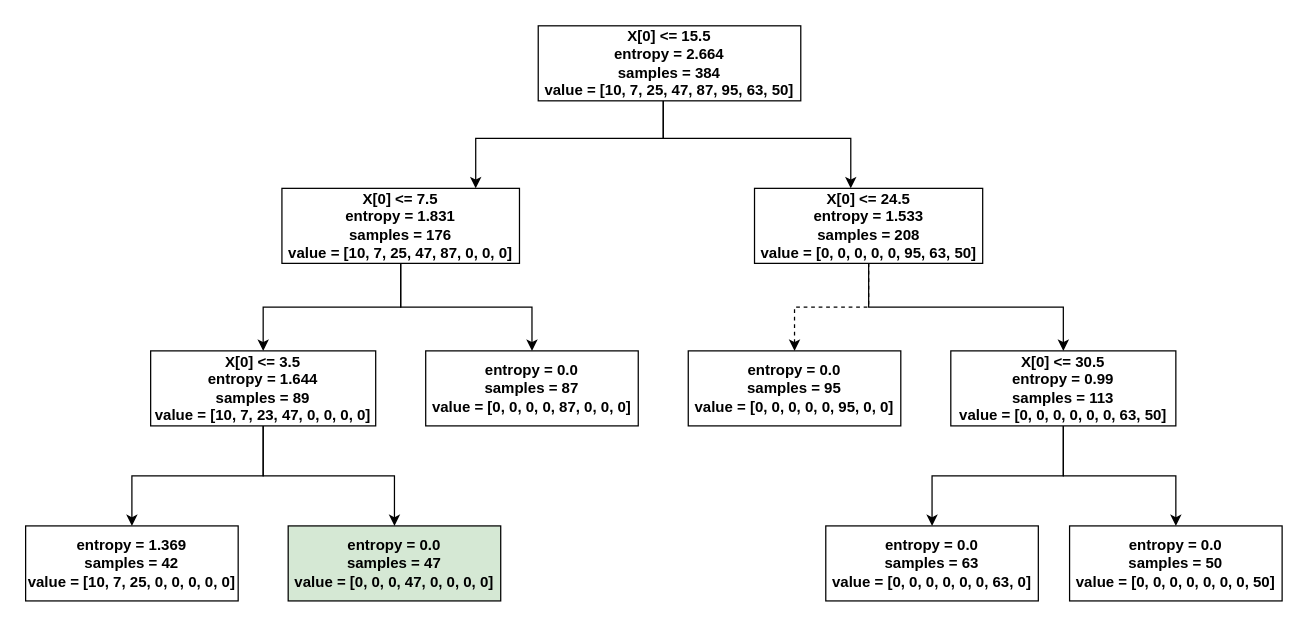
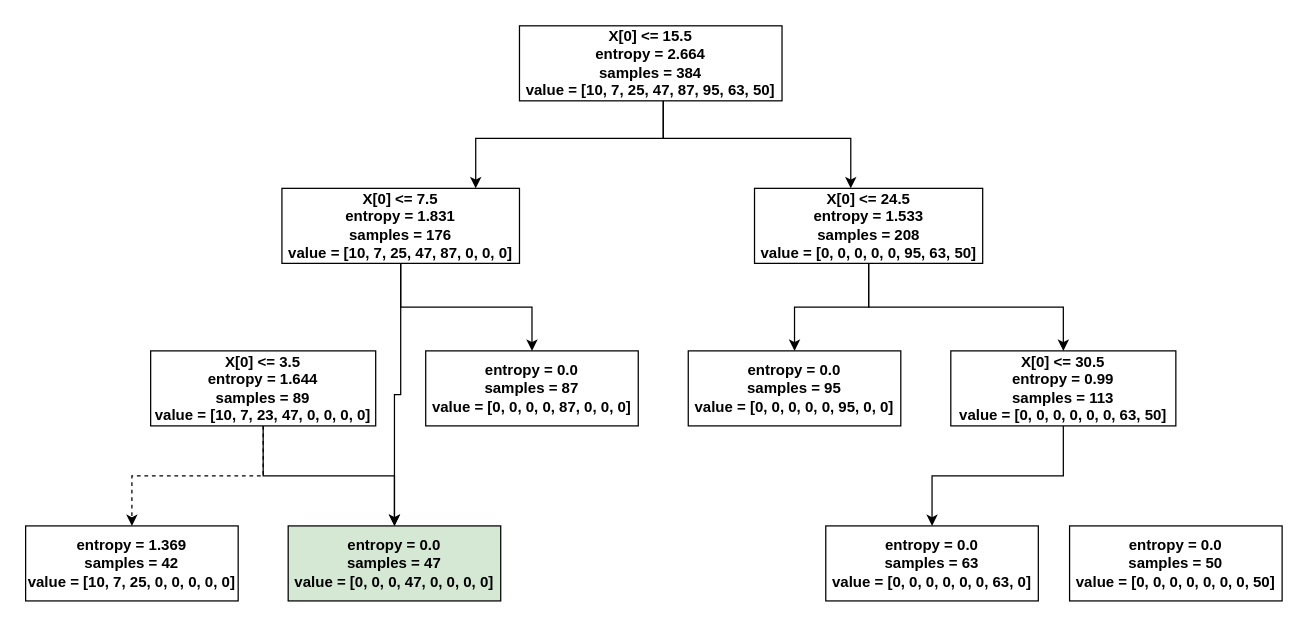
- <mxCell id="4" value="&lt;b&gt;X[0] &amp;lt;= 15.5&lt;br&gt;entropy = 2.664&lt;br&gt;samples = 384&lt;br&gt;value = [10, 7, 25, 47, 87, 95, 63, 50]&lt;/b&gt;" style="rounded=0;whiteSpace=wrap;html=1;" parent="1" vertex="1"><mxGeometry x="430" y="20" width="210" height="60" as="geometry" /></mxCell>
+ <mxCell id="4" value="&lt;b&gt;X[0] &amp;lt;= 15.5&lt;br&gt;entropy = 2.664&lt;br&gt;samples = 384&lt;br&gt;value = [10, 7, 25, 47, 87, 95, 63, 50]&lt;/b&gt;" style="rounded=0;whiteSpace=wrap;html=1;" parent="1" vertex="1"><mxGeometry x="415" y="20" width="210" height="60" as="geometry" /></mxCell>
- <mxCell id="6" value="" style="edgeStyle=orthogonalEdgeStyle;rounded=0;orthogonalLoop=1;jettySize=auto;html=1;entryX=0.5;entryY=0;entryDx=0;entryDy=0;" parent="1" source="7" target="13" edge="1"><mxGeometry relative="1" as="geometry"><mxPoint x="290" y="200" as="targetPoint" /></mxGeometry></mxCell>
+ <mxCell id="6" value="" style="edgeStyle=orthogonalEdgeStyle;rounded=0;orthogonalLoop=1;jettySize=auto;html=1;" parent="1" source="7" target="15" edge="1"><mxGeometry relative="1" as="geometry"><mxPoint x="290" y="200" as="targetPoint" /></mxGeometry></mxCell>
- <mxCell id="8" value="" style="edgeStyle=orthogonalEdgeStyle;rounded=0;orthogonalLoop=1;jettySize=auto;html=1;dashed=1;" parent="1" source="10" target="22" edge="1"><mxGeometry relative="1" as="geometry" /></mxCell>
+ <mxCell id="8" value="" style="edgeStyle=orthogonalEdgeStyle;rounded=0;orthogonalLoop=1;jettySize=auto;html=1;" parent="1" source="10" target="22" edge="1"><mxGeometry relative="1" as="geometry" /></mxCell>
- <mxCell id="11" value="" style="edgeStyle=orthogonalEdgeStyle;rounded=0;orthogonalLoop=1;jettySize=auto;html=1;" parent="1" source="13" target="14" edge="1"><mxGeometry relative="1" as="geometry" /></mxCell>
+ <mxCell id="11" value="" style="edgeStyle=orthogonalEdgeStyle;rounded=0;orthogonalLoop=1;jettySize=auto;html=1;dashed=1;" parent="1" source="13" target="14" edge="1"><mxGeometry relative="1" as="geometry" /></mxCell>
- <mxCell id="17" value="" style="edgeStyle=orthogonalEdgeStyle;rounded=0;orthogonalLoop=1;jettySize=auto;html=1;" parent="1" source="18" target="20" edge="1"><mxGeometry relative="1" as="geometry" /></mxCell>
